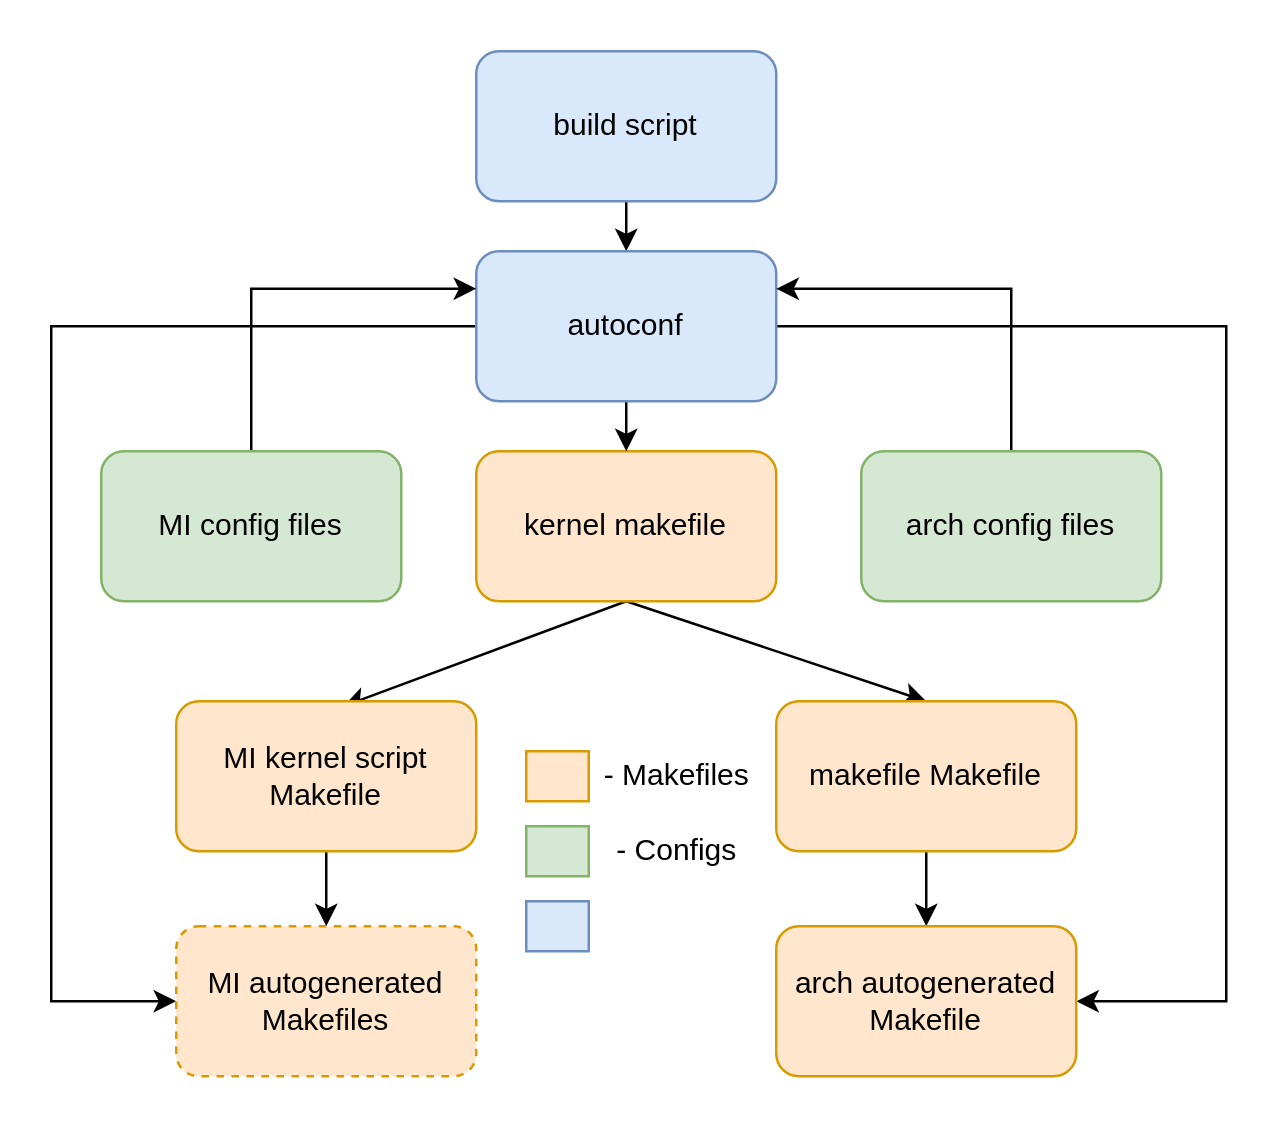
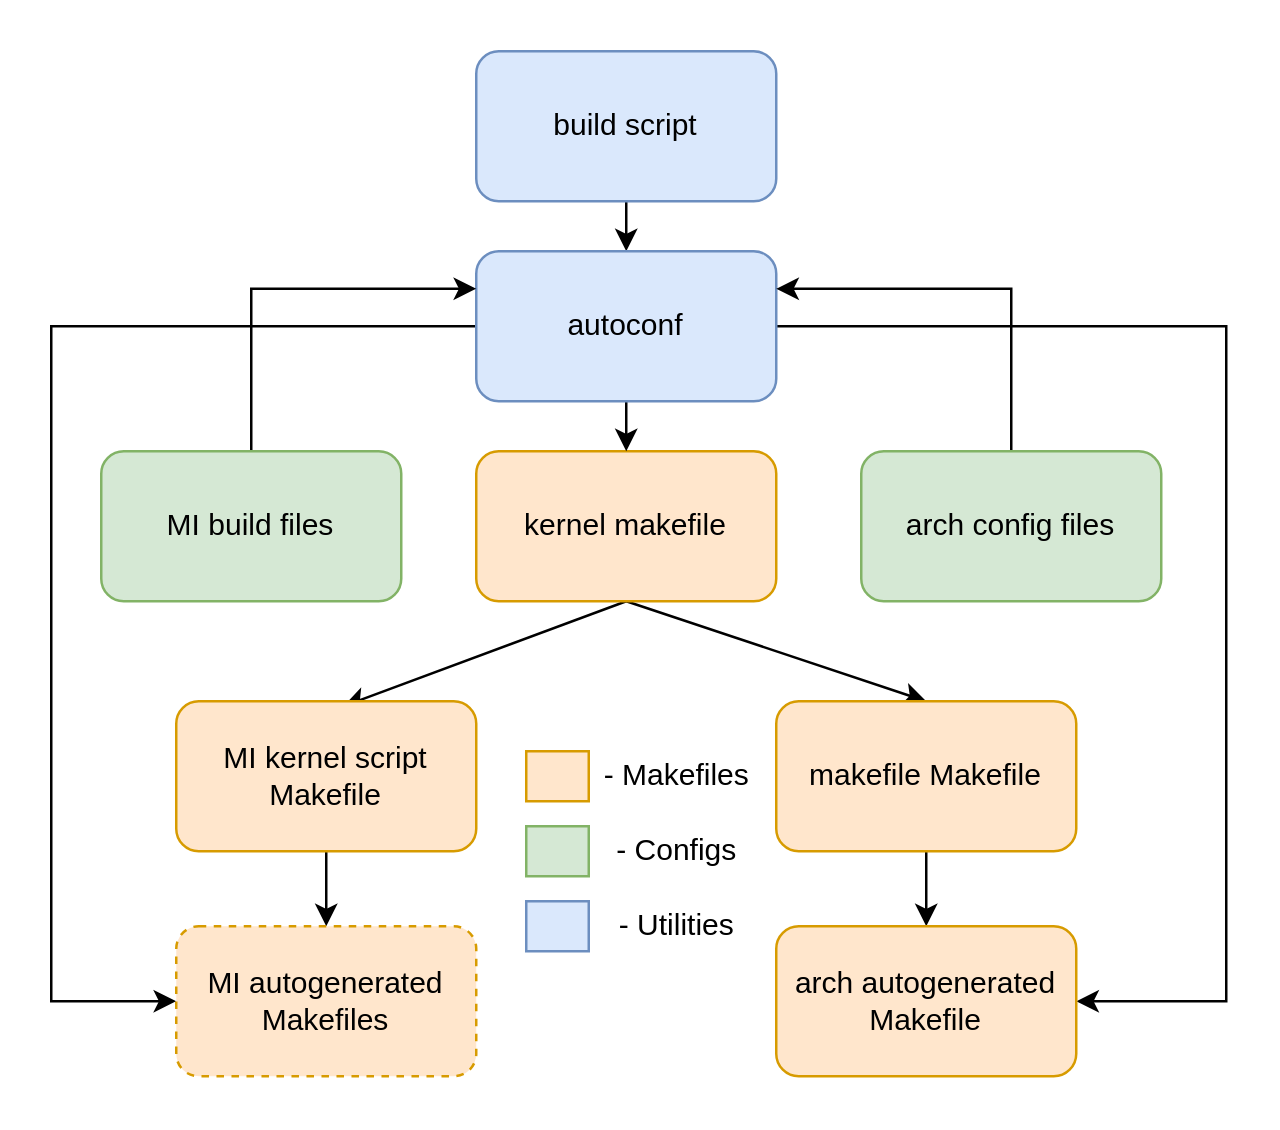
- <mxCell id="18" value="MI config files" style="rounded=1;whiteSpace=wrap;html=1;fillColor=#d5e8d4;strokeColor=#82b366;" vertex="1" parent="1"><mxGeometry x="40" y="180" width="120" height="60" as="geometry" /></mxCell>
+ <mxCell id="18" value="MI build files" style="rounded=1;whiteSpace=wrap;html=1;fillColor=#d5e8d4;strokeColor=#82b366;" vertex="1" parent="1"><mxGeometry x="40" y="180" width="120" height="60" as="geometry" /></mxCell>
+ <mxCell id="26" value="- Utilities" style="text;html=1;align=center;verticalAlign=middle;resizable=0;points=[];autosize=1;strokeColor=none;fillColor=none;" vertex="1" parent="1"><mxGeometry x="240" y="360" width="60" height="20" as="geometry" /></mxCell>
